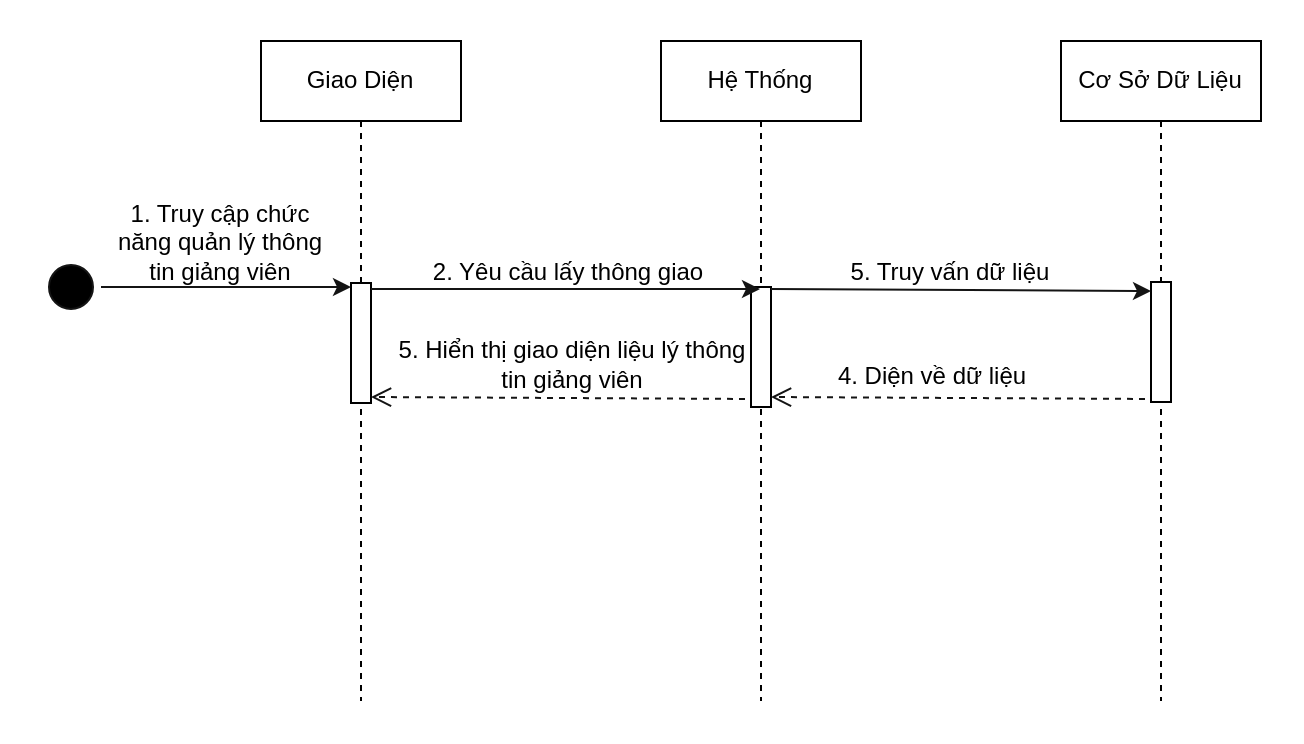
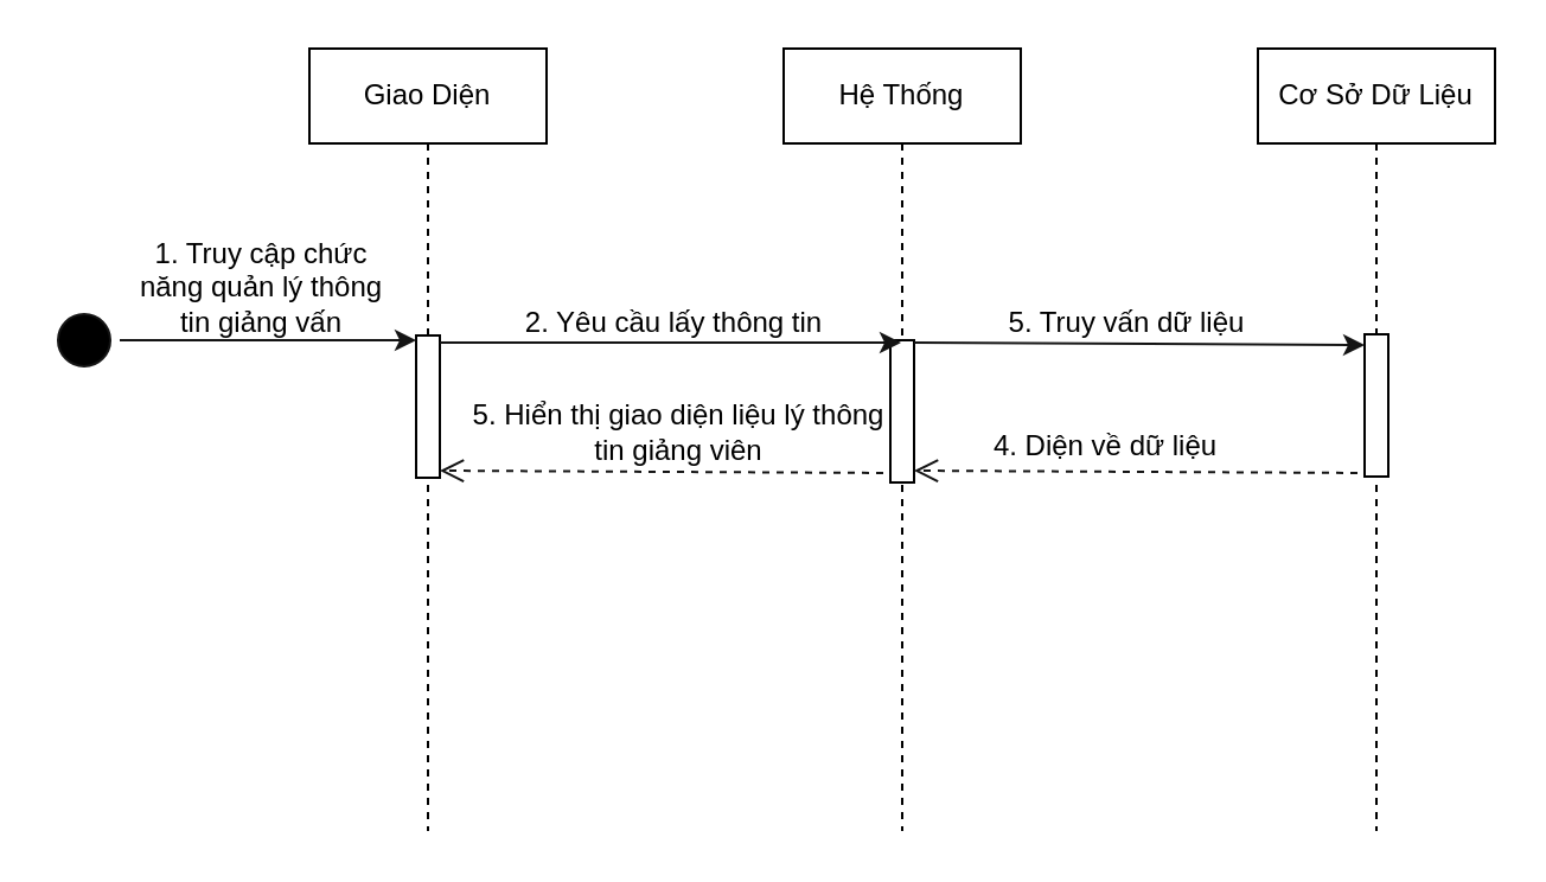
- <mxCell id="10" value="1. Truy cập chức năng quản lý thông tin giảng viên" style="text;html=1;strokeColor=none;fillColor=none;align=center;verticalAlign=middle;whiteSpace=wrap;rounded=0;" vertex="1" parent="1"><mxGeometry x="50" y="100" width="120" height="41" as="geometry" /></mxCell>
+ <mxCell id="10" value="1. Truy cập chức năng quản lý thông tin giảng vấn" style="text;html=1;strokeColor=none;fillColor=none;align=center;verticalAlign=middle;whiteSpace=wrap;rounded=0;" vertex="1" parent="1"><mxGeometry x="50" y="100" width="120" height="41" as="geometry" /></mxCell>
- <mxCell id="11" value="2. Yêu cầu lấy thông giao" style="text;html=1;strokeColor=none;fillColor=none;align=center;verticalAlign=middle;whiteSpace=wrap;rounded=0;" vertex="1" parent="1"><mxGeometry x="204" y="118" width="160" height="35" as="geometry" /></mxCell>
+ <mxCell id="11" value="2. Yêu cầu lấy thông tin" style="text;html=1;strokeColor=none;fillColor=none;align=center;verticalAlign=middle;whiteSpace=wrap;rounded=0;" vertex="1" parent="1"><mxGeometry x="204" y="118" width="160" height="35" as="geometry" /></mxCell>
